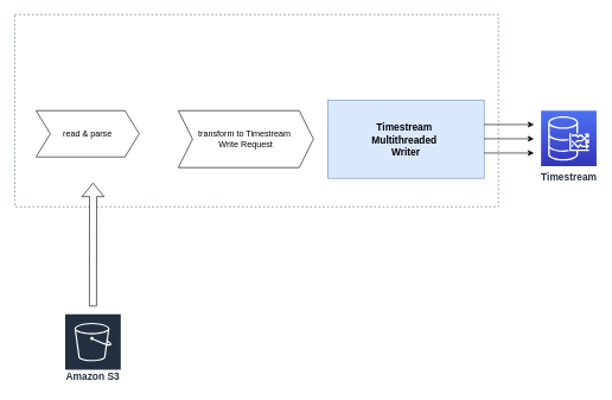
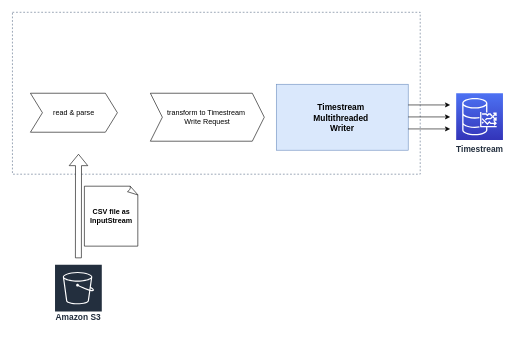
+ <mxCell id="3" value="&lt;b&gt;&lt;font style=&quot;font-size: 12px&quot;&gt;CSV file as InputStream&lt;/font&gt;&lt;/b&gt;" style="whiteSpace=wrap;html=1;shape=mxgraph.basic.document" parent="1" vertex="1"><mxGeometry x="140" y="310" width="90" height="100" as="geometry" /></mxCell>
